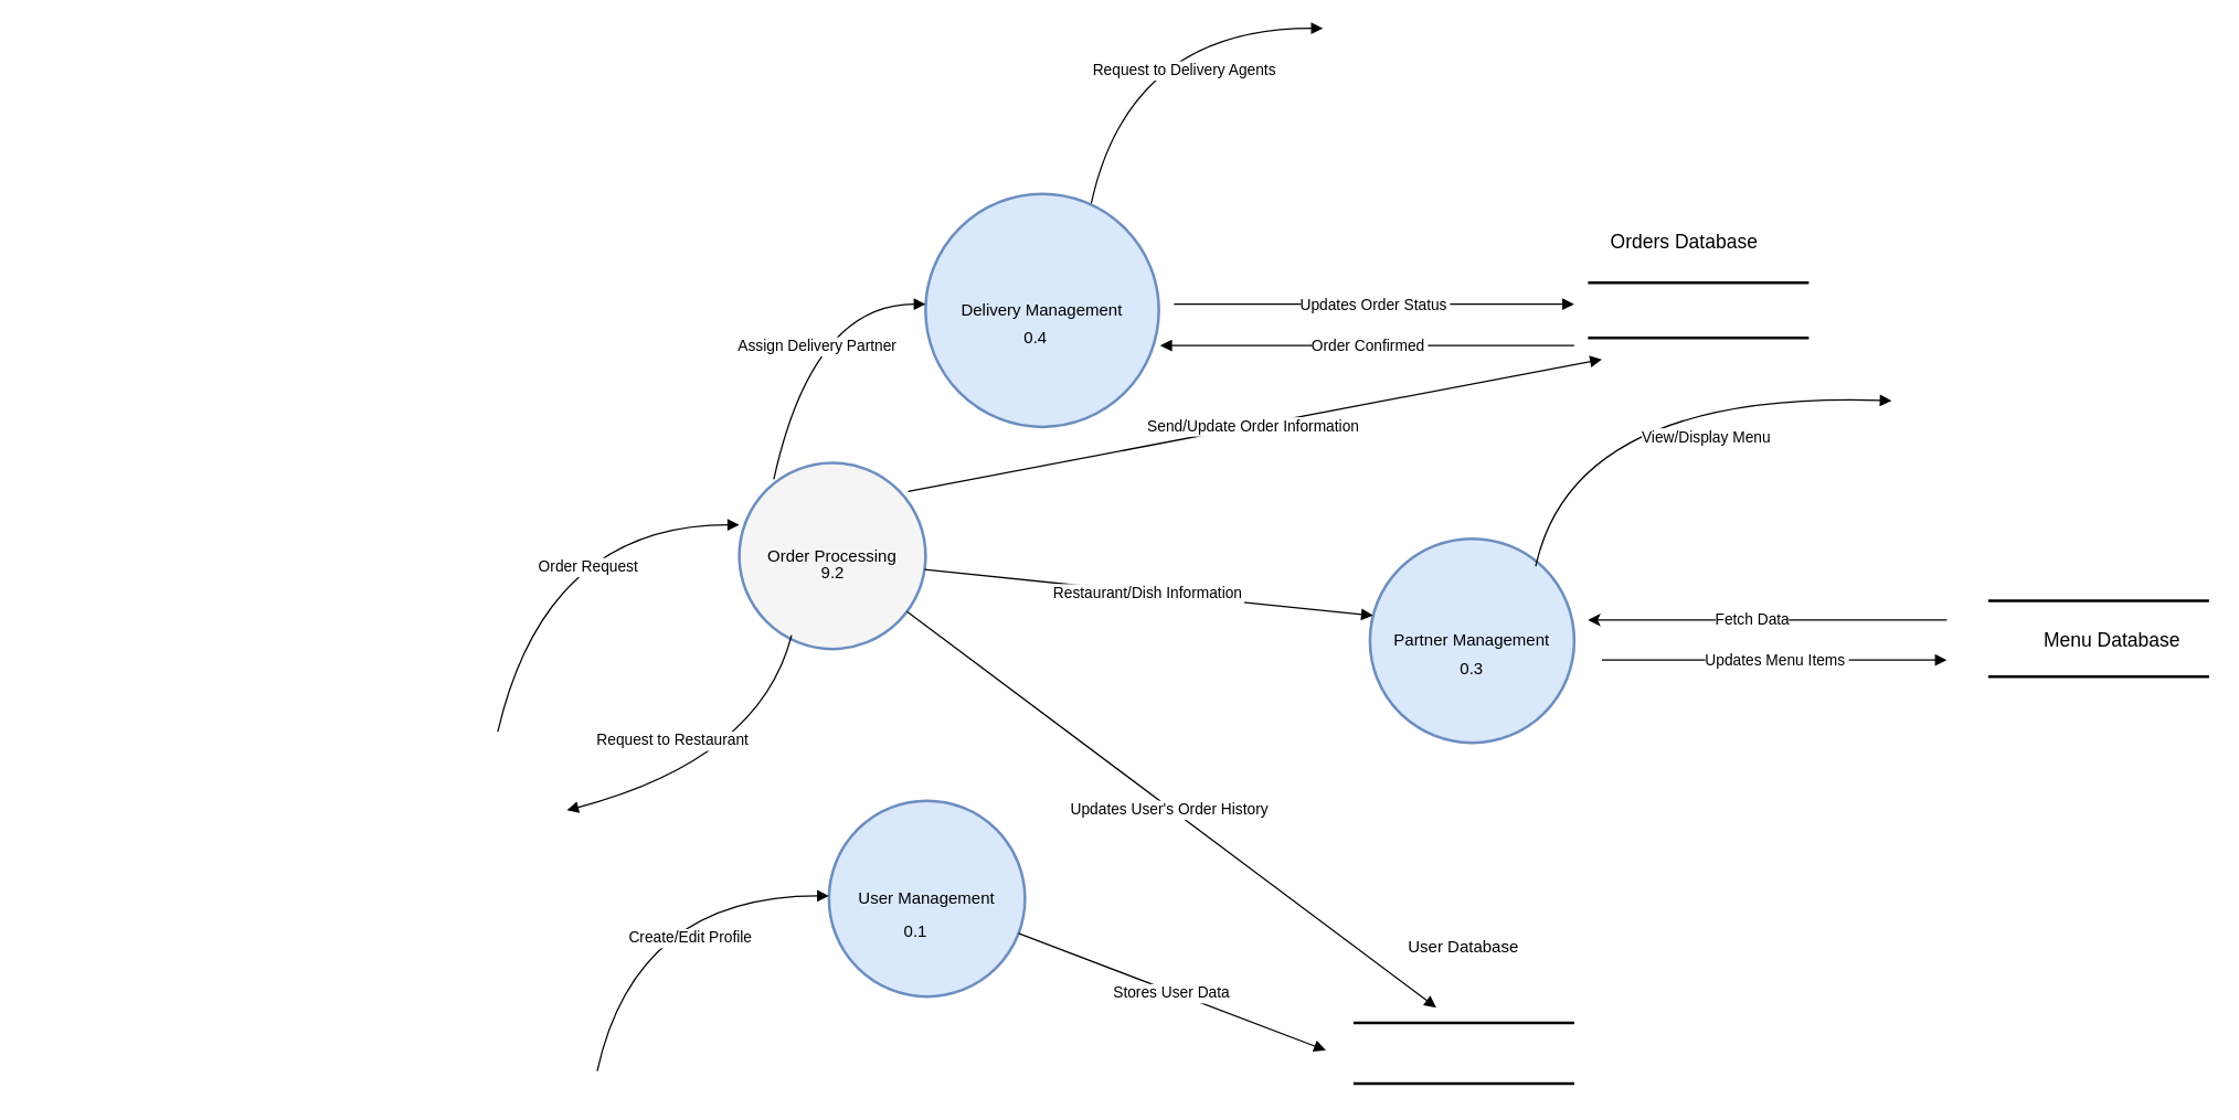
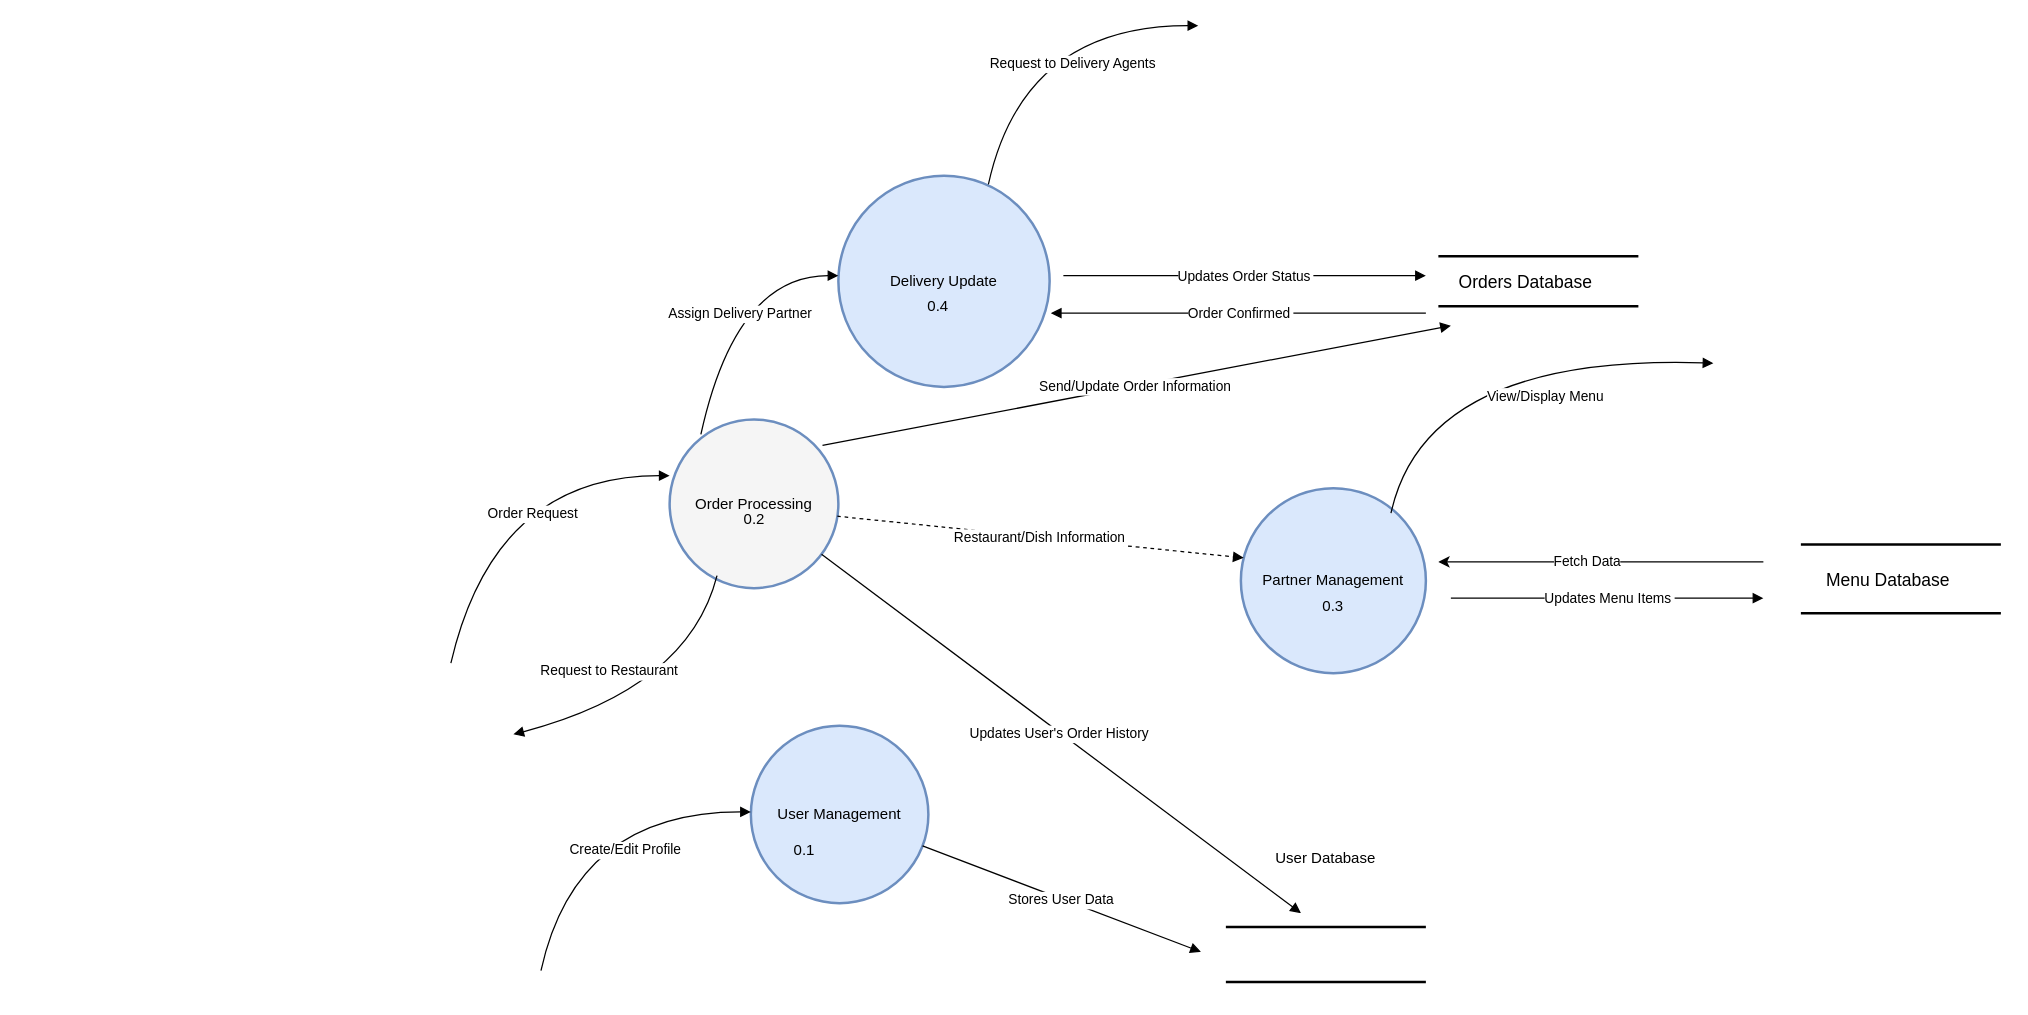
- <mxCell id="17" value="&lt;font style=&quot;font-size: 14px;&quot;&gt;Orders Database&lt;/font&gt;" style="text;strokeColor=none;align=center;fillColor=none;html=1;verticalAlign=middle;whiteSpace=wrap;rounded=0;" vertex="1" parent="1"><mxGeometry x="1160" y="159.5" width="120" height="30" as="geometry" /></mxCell>
+ <mxCell id="17" value="&lt;font style=&quot;font-size: 14px;&quot;&gt;Orders Database&lt;/font&gt;" style="text;strokeColor=none;align=center;fillColor=none;html=1;verticalAlign=middle;whiteSpace=wrap;rounded=0;" vertex="1" parent="1"><mxGeometry x="1160" y="209.5" width="120" height="30" as="geometry" /></mxCell>
- <mxCell id="6" value="Delivery Management" style="ellipse;aspect=fixed;strokeWidth=2;whiteSpace=wrap;fillColor=#dae8fc;strokeColor=#6c8ebf;" vertex="1" parent="1"><mxGeometry x="670" y="140" width="169" height="169" as="geometry" /></mxCell>
+ <mxCell id="6" value="Delivery Update" style="ellipse;aspect=fixed;strokeWidth=2;whiteSpace=wrap;fillColor=#dae8fc;strokeColor=#6c8ebf;" vertex="1" parent="1"><mxGeometry x="670" y="140" width="169" height="169" as="geometry" /></mxCell>
- <mxCell id="30" value="9.2" style="text;strokeColor=none;align=center;fillColor=none;html=1;verticalAlign=middle;whiteSpace=wrap;rounded=0;" vertex="1" parent="1"><mxGeometry x="572.5" y="400" width="60" height="30" as="geometry" /></mxCell>
+ <mxCell id="30" value="0.2" style="text;strokeColor=none;align=center;fillColor=none;html=1;verticalAlign=middle;whiteSpace=wrap;rounded=0;" vertex="1" parent="1"><mxGeometry x="572.5" y="400" width="60" height="30" as="geometry" /></mxCell>
- <mxCell id="31" value="Restaurant/Dish Information" style="curved=1;startArrow=none;endArrow=block;rounded=0;entryX=0.015;entryY=0.377;entryDx=0;entryDy=0;entryPerimeter=0;exitX=0.994;exitY=0.574;exitDx=0;exitDy=0;exitPerimeter=0;" edge="1" parent="1" source="3" target="5"><mxGeometry relative="1" as="geometry"><Array as="points" /><mxPoint x="772" y="419" as="sourcePoint" /><mxPoint x="1062" y="419" as="targetPoint" /></mxGeometry></mxCell>
+ <mxCell id="31" value="Restaurant/Dish Information" style="curved=1;startArrow=none;endArrow=block;rounded=0;entryX=0.015;entryY=0.377;entryDx=0;entryDy=0;entryPerimeter=0;exitX=0.994;exitY=0.574;exitDx=0;exitDy=0;exitPerimeter=0;dashed=1;" edge="1" parent="1" source="3" target="5"><mxGeometry relative="1" as="geometry"><Array as="points" /><mxPoint x="772" y="419" as="sourcePoint" /><mxPoint x="1062" y="419" as="targetPoint" /></mxGeometry></mxCell>
- <mxCell id="14" value="&lt;font style=&quot;font-size: 14px;&quot;&gt;Menu Database&lt;/font&gt;" style="text;strokeColor=none;align=center;fillColor=none;html=1;verticalAlign=middle;whiteSpace=wrap;rounded=0;" vertex="1" parent="1"><mxGeometry x="1470" y="449" width="120" height="30" as="geometry" /></mxCell>
+ <mxCell id="14" value="&lt;font style=&quot;font-size: 14px;&quot;&gt;Menu Database&lt;/font&gt;" style="text;strokeColor=none;align=center;fillColor=none;html=1;verticalAlign=middle;whiteSpace=wrap;rounded=0;" vertex="1" parent="1"><mxGeometry x="1450" y="449" width="120" height="30" as="geometry" /></mxCell>
- <mxCell id="26" value="0.1" style="text;strokeColor=none;align=center;fillColor=none;html=1;verticalAlign=middle;whiteSpace=wrap;rounded=0;" vertex="1" parent="1"><mxGeometry x="632.5" y="660" width="60" height="30" as="geometry" /></mxCell>
+ <mxCell id="26" value="0.1" style="text;strokeColor=none;align=center;fillColor=none;html=1;verticalAlign=middle;whiteSpace=wrap;rounded=0;" vertex="1" parent="1"><mxGeometry x="612.5" y="665" width="60" height="30" as="geometry" /></mxCell>
